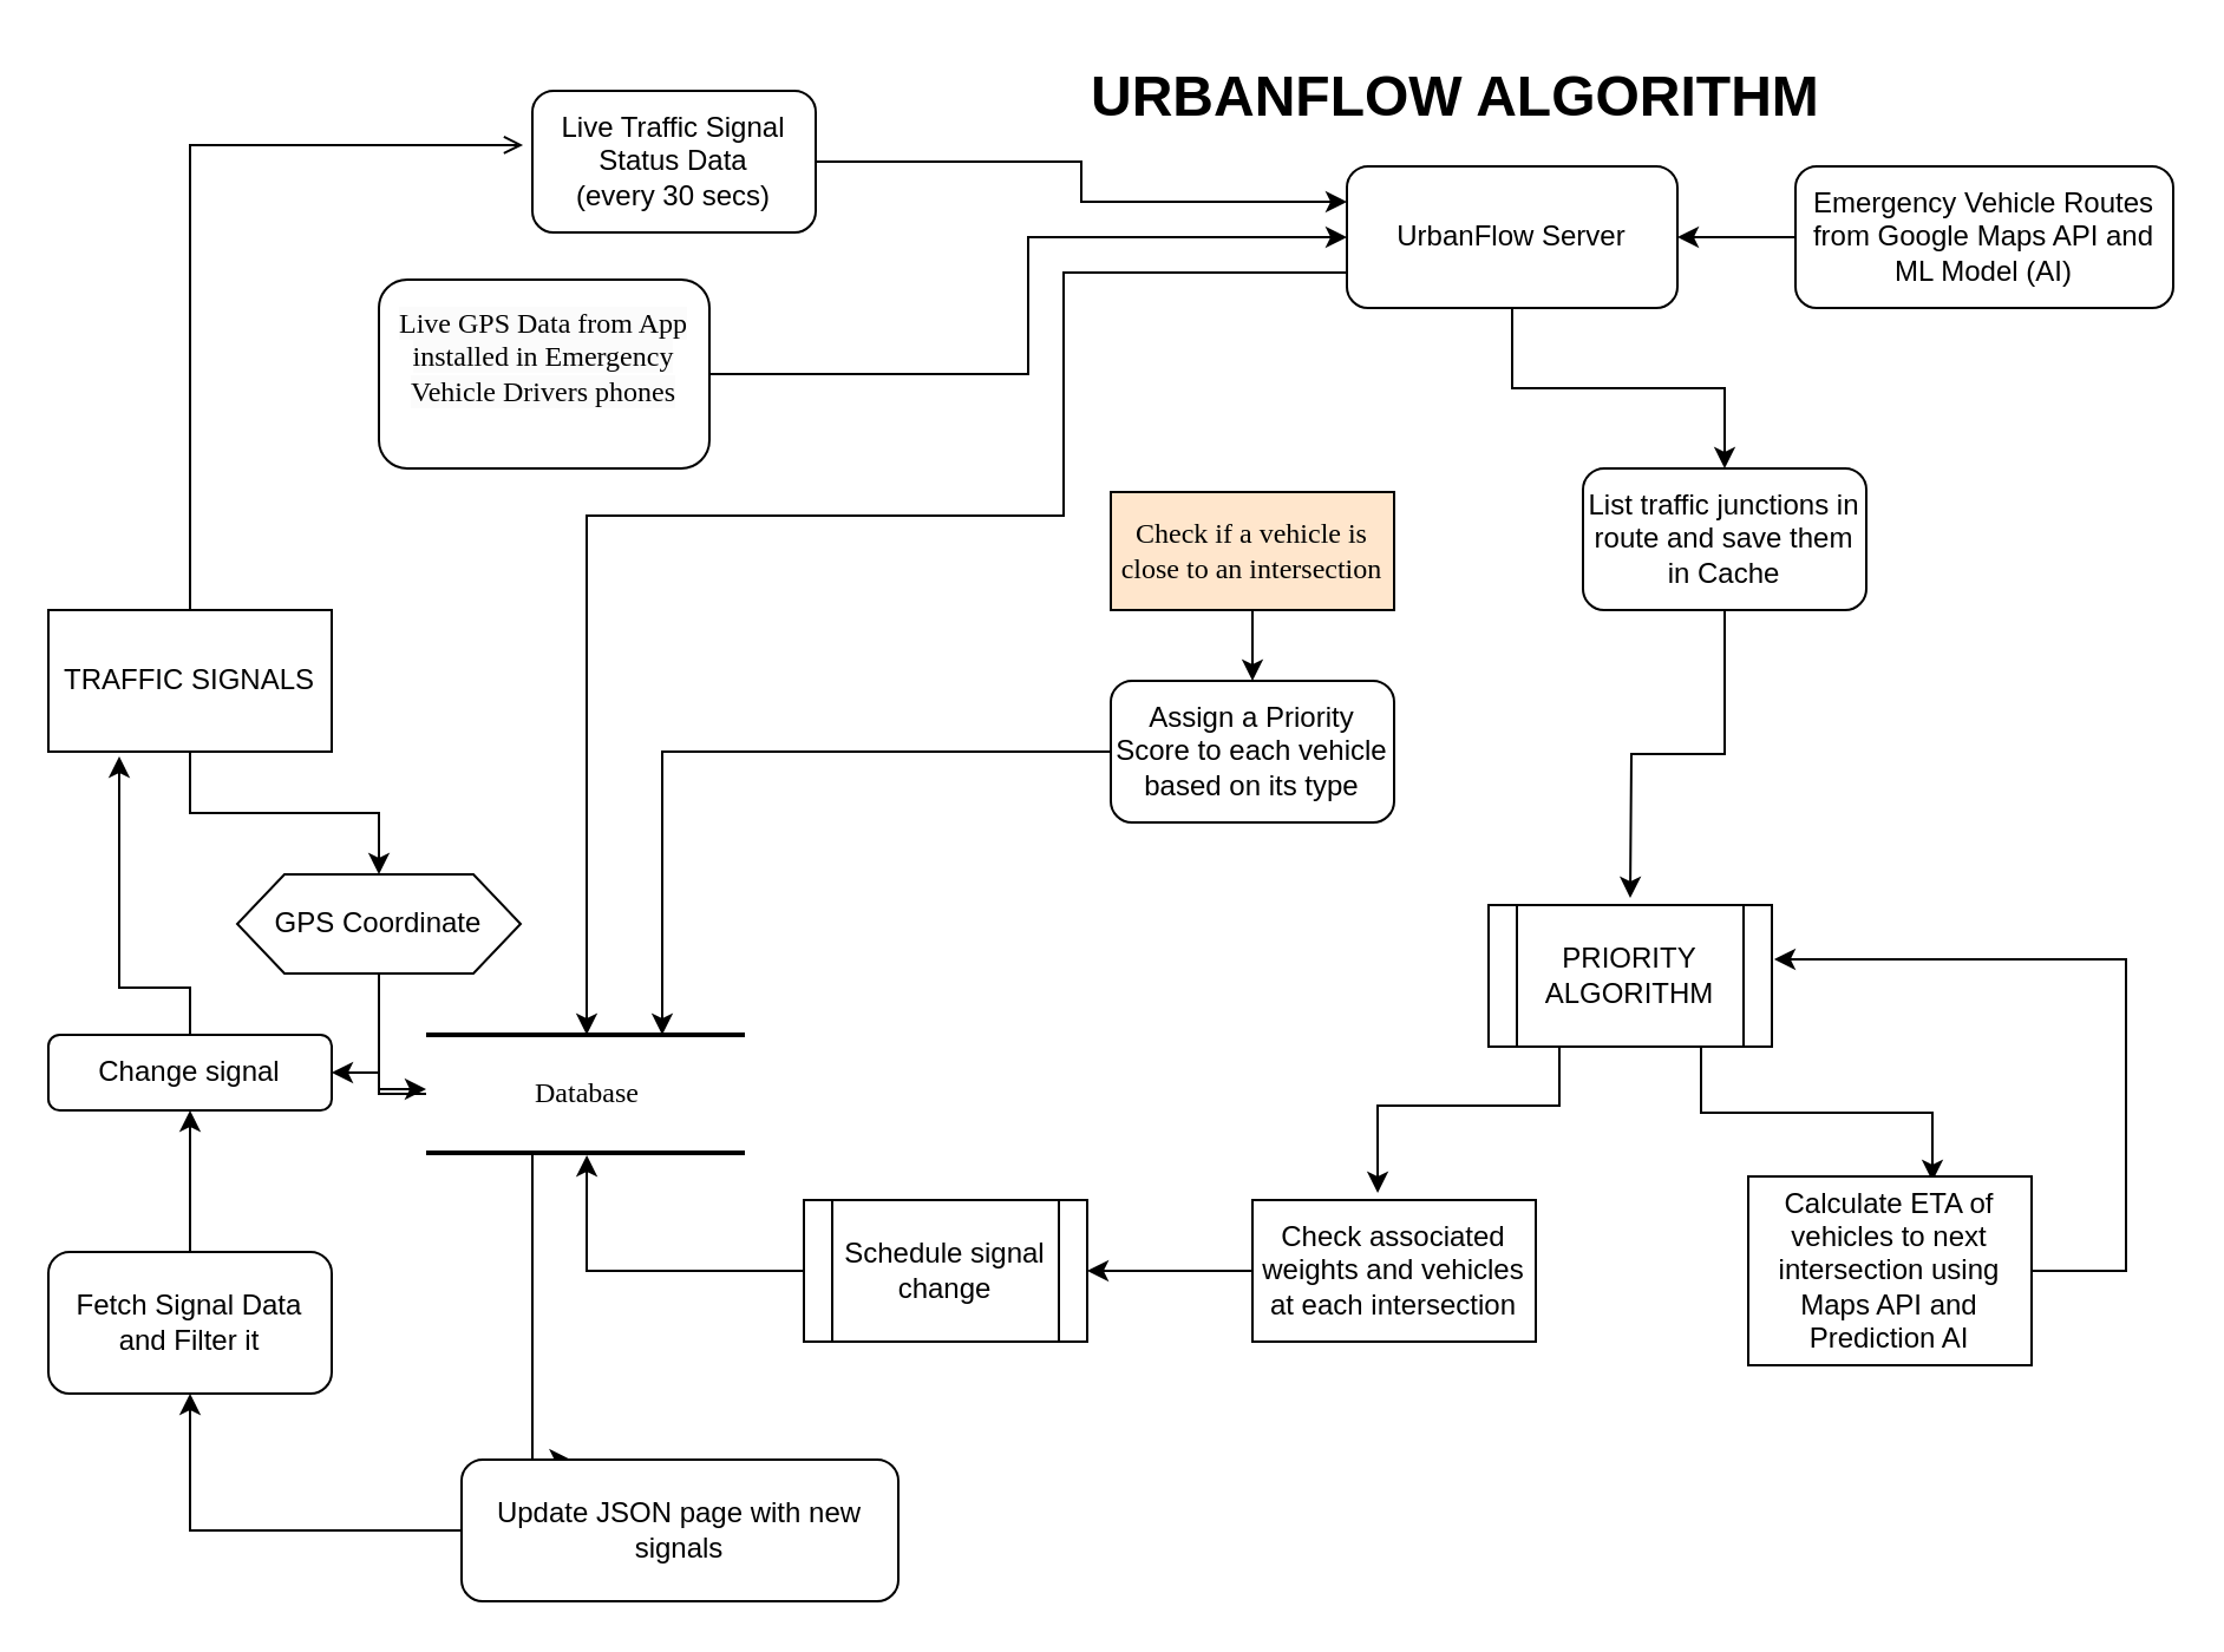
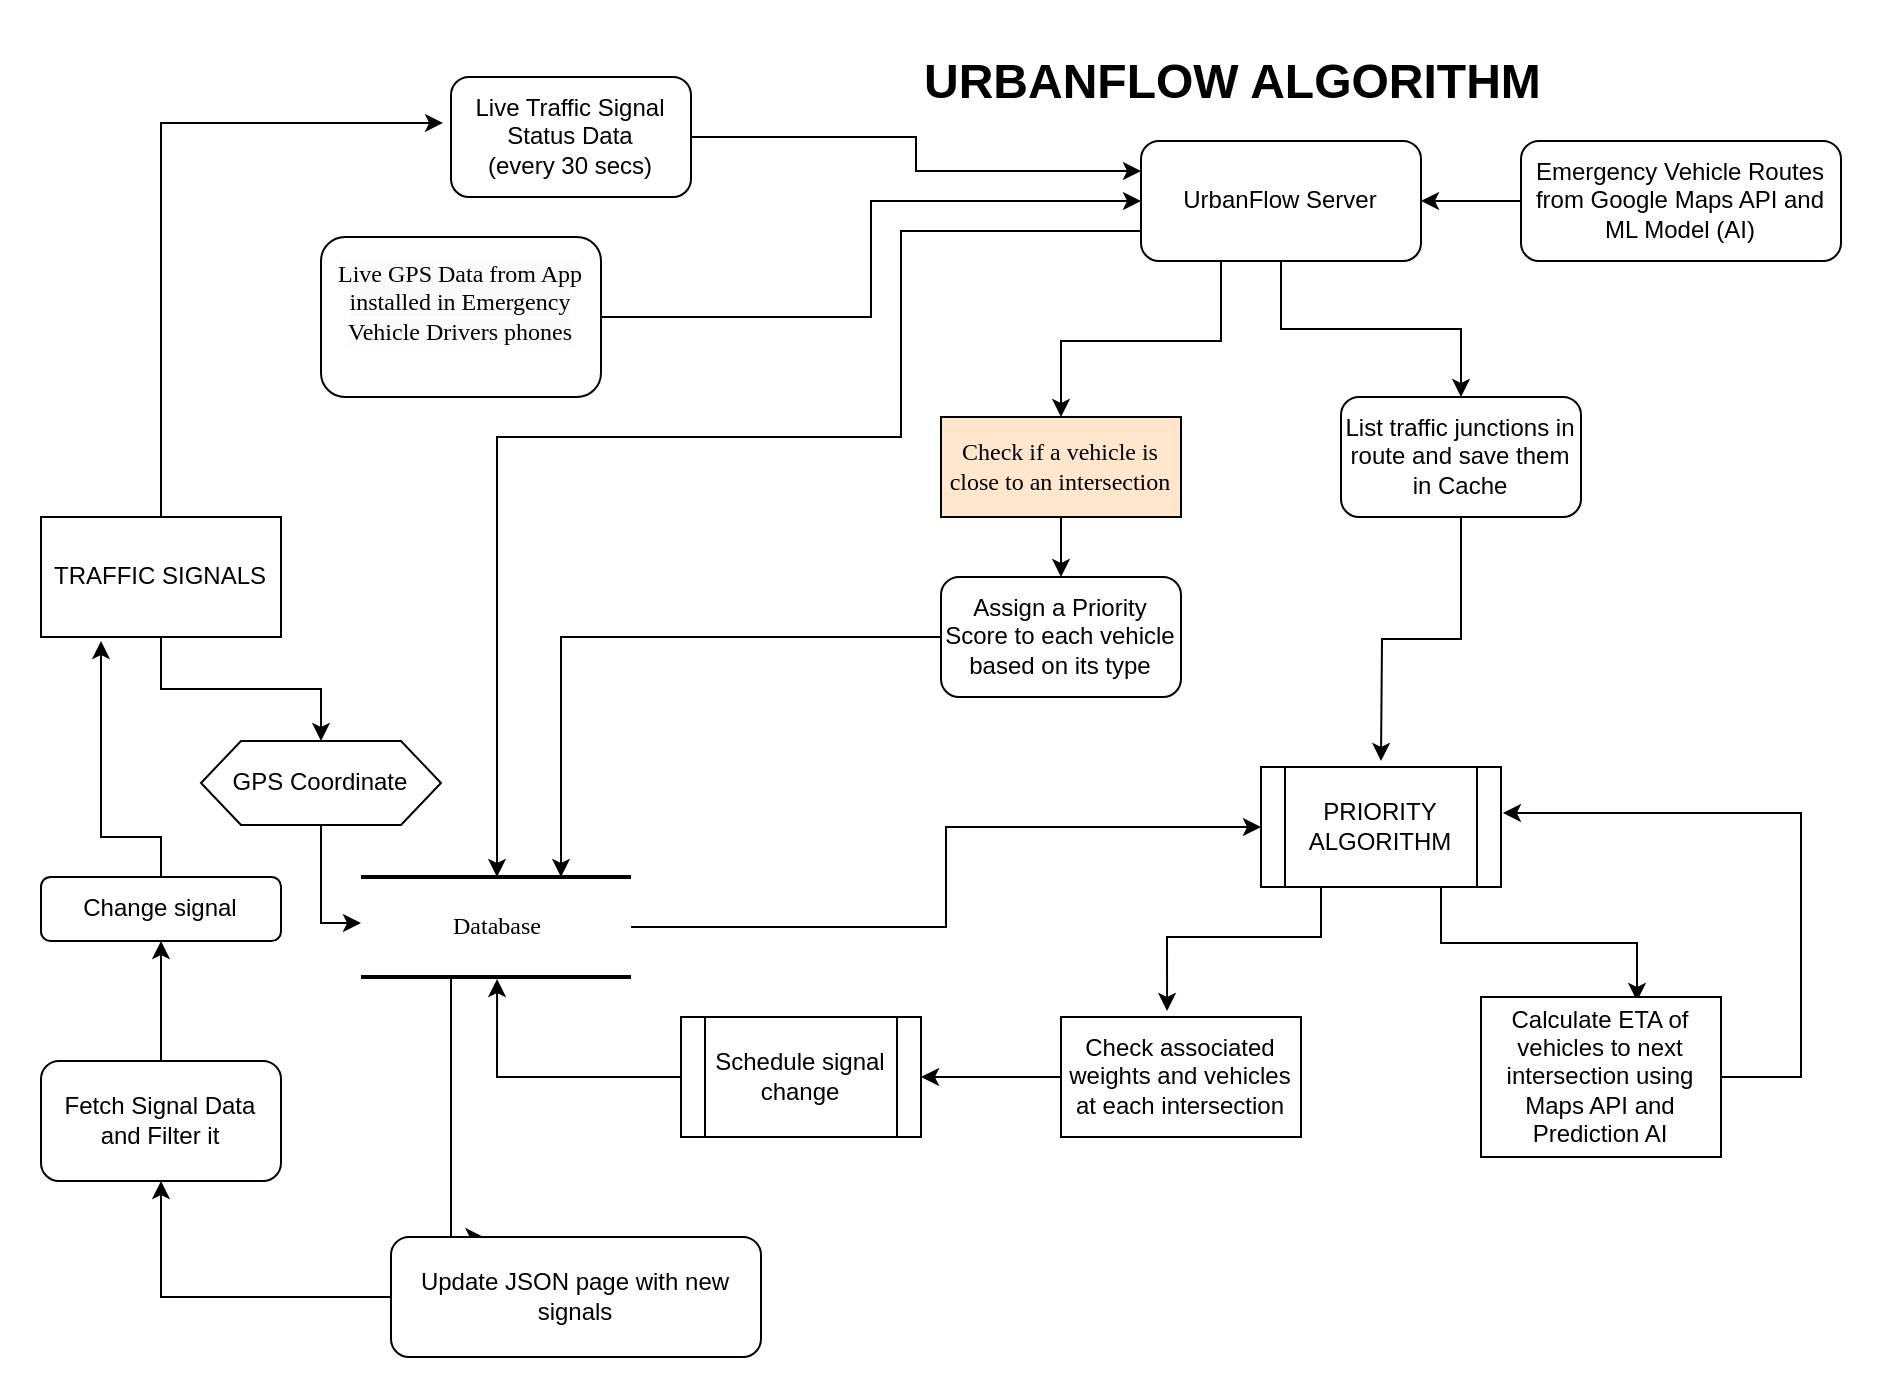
- <mxCell id="33" value="" style="edgeStyle=orthogonalEdgeStyle;rounded=0;orthogonalLoop=1;jettySize=auto;html=1;entryX=-0.033;entryY=0.383;entryDx=0;entryDy=0;entryPerimeter=0;endArrow=open;" edge="1" parent="1" source="35" target="9"><mxGeometry relative="1" as="geometry"><mxPoint x="80" y="230" as="targetPoint" /><Array as="points"><mxPoint x="80" y="61" /></Array></mxGeometry></mxCell>
+ <mxCell id="33" value="" style="edgeStyle=orthogonalEdgeStyle;rounded=0;orthogonalLoop=1;jettySize=auto;html=1;entryX=-0.033;entryY=0.383;entryDx=0;entryDy=0;entryPerimeter=0;" edge="1" parent="1" source="35" target="9"><mxGeometry relative="1" as="geometry"><mxPoint x="80" y="230" as="targetPoint" /><Array as="points"><mxPoint x="80" y="61" /></Array></mxGeometry></mxCell>
+ <mxCell id="5" value="" style="edgeStyle=orthogonalEdgeStyle;rounded=0;orthogonalLoop=1;jettySize=auto;html=1;entryX=0.5;entryY=0;entryDx=0;entryDy=0;" edge="1" parent="1" source="7" target="3"><mxGeometry relative="1" as="geometry"><mxPoint x="640" y="210" as="targetPoint" /><Array as="points"><mxPoint x="610" y="170" /><mxPoint x="530" y="170" /></Array></mxGeometry></mxCell>
- <mxCell id="18" value="" style="edgeStyle=orthogonalEdgeStyle;rounded=0;orthogonalLoop=1;jettySize=auto;html=1;" edge="1" parent="1" source="20" target="41"><mxGeometry relative="1" as="geometry"><mxPoint x="402.5" y="463" as="targetPoint" /></mxGeometry></mxCell>
+ <mxCell id="18" value="" style="edgeStyle=orthogonalEdgeStyle;rounded=0;orthogonalLoop=1;jettySize=auto;html=1;entryX=0;entryY=0.5;entryDx=0;entryDy=0;" edge="1" parent="1" source="20" target="23"><mxGeometry relative="1" as="geometry"><mxPoint x="402.5" y="463" as="targetPoint" /></mxGeometry></mxCell>
